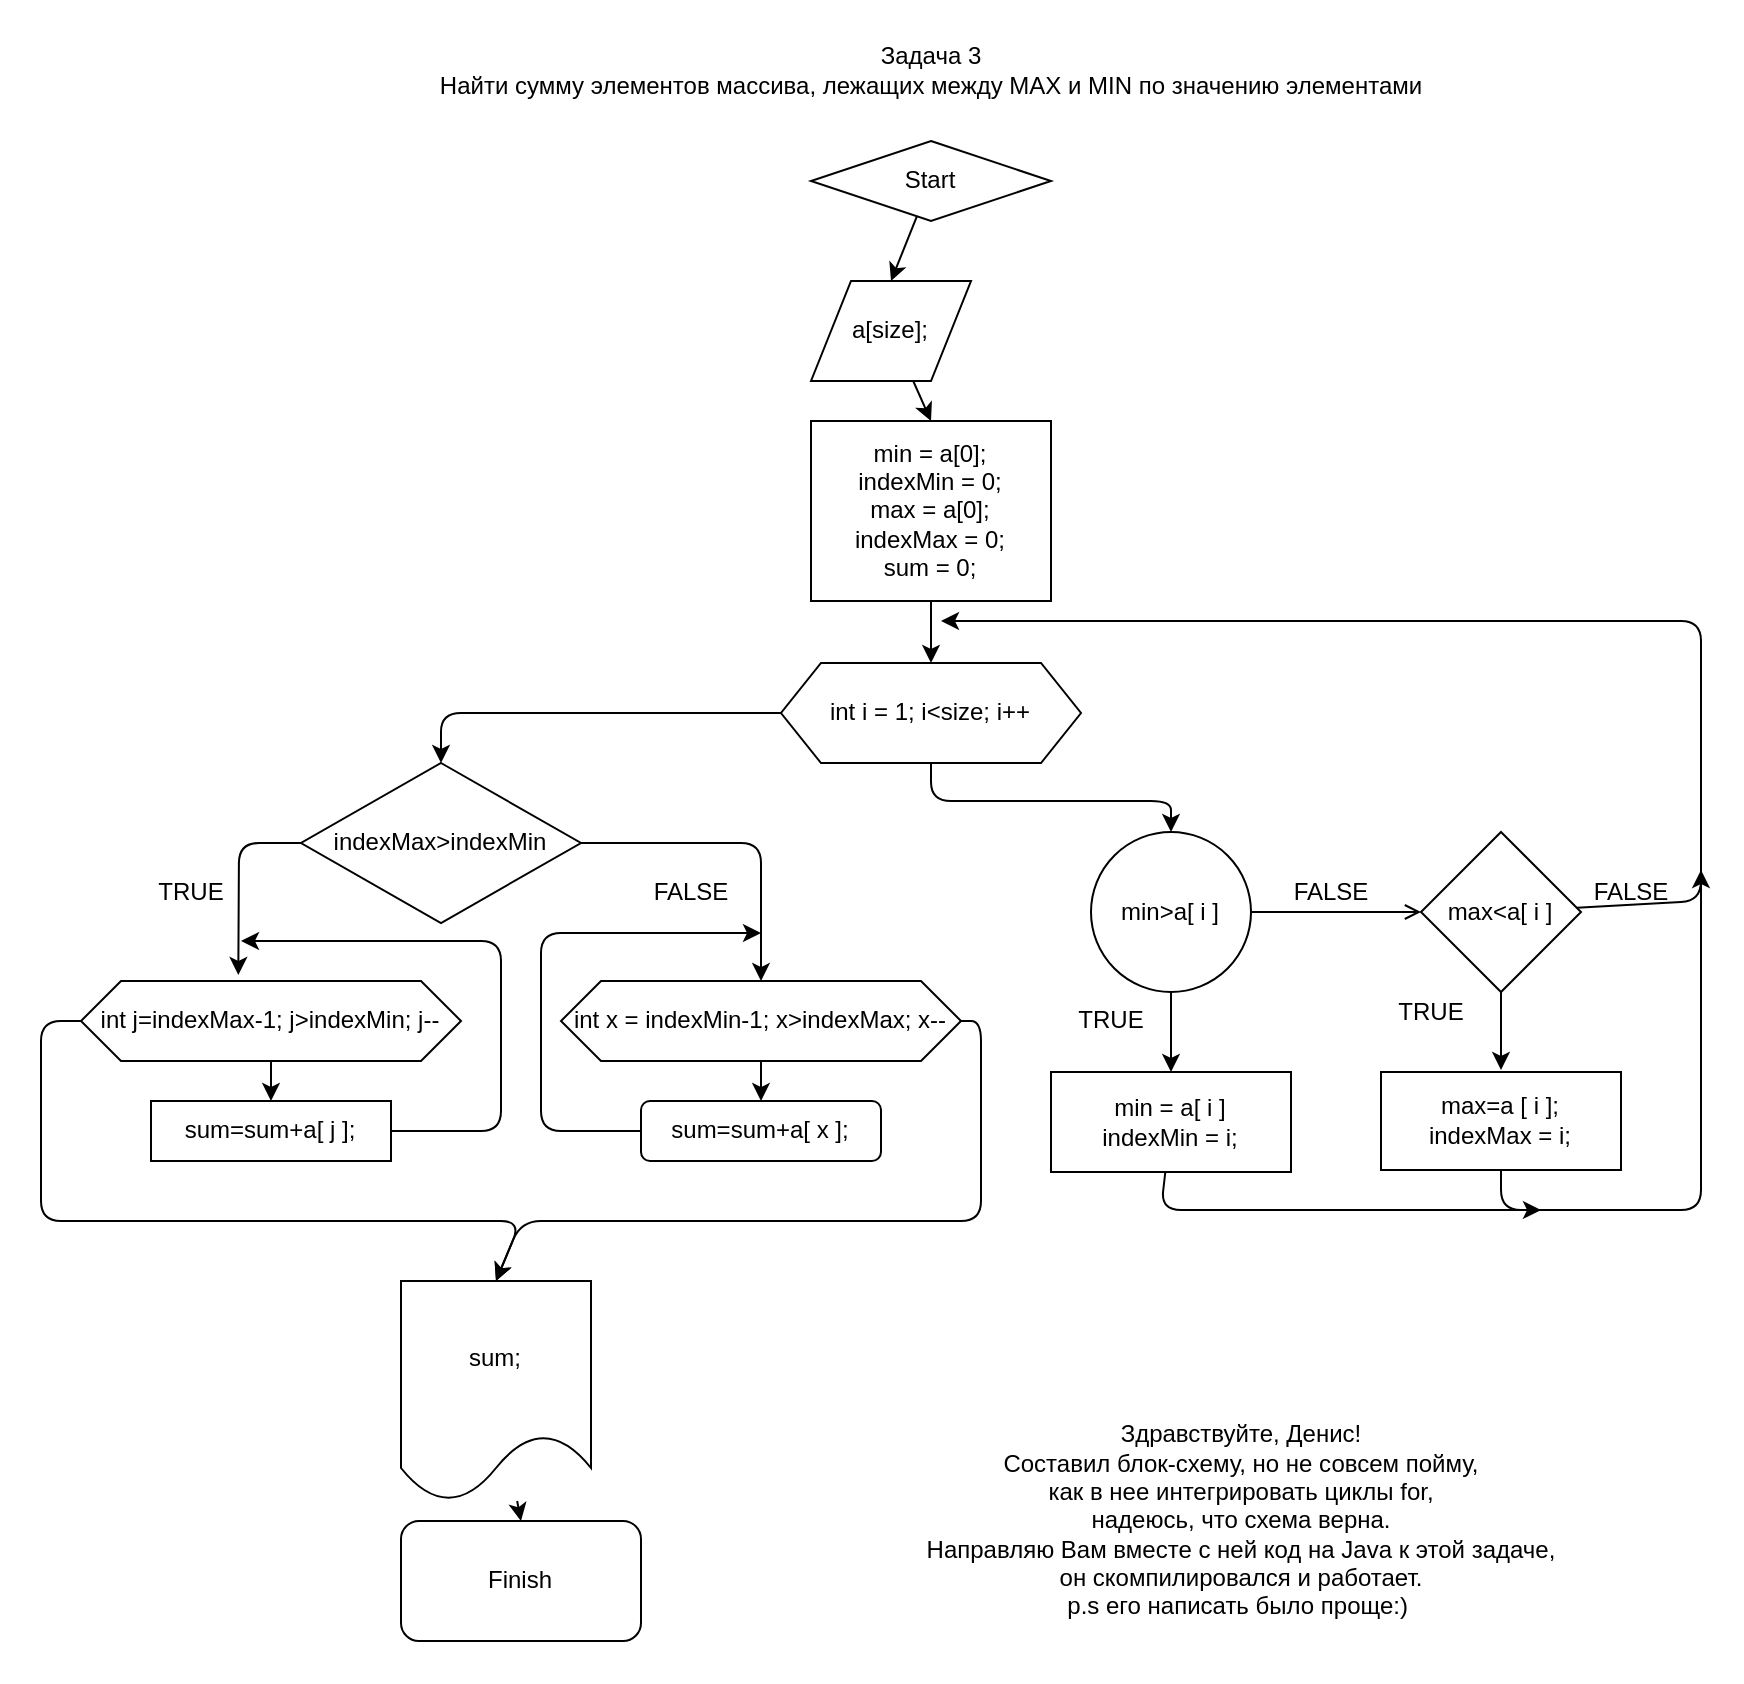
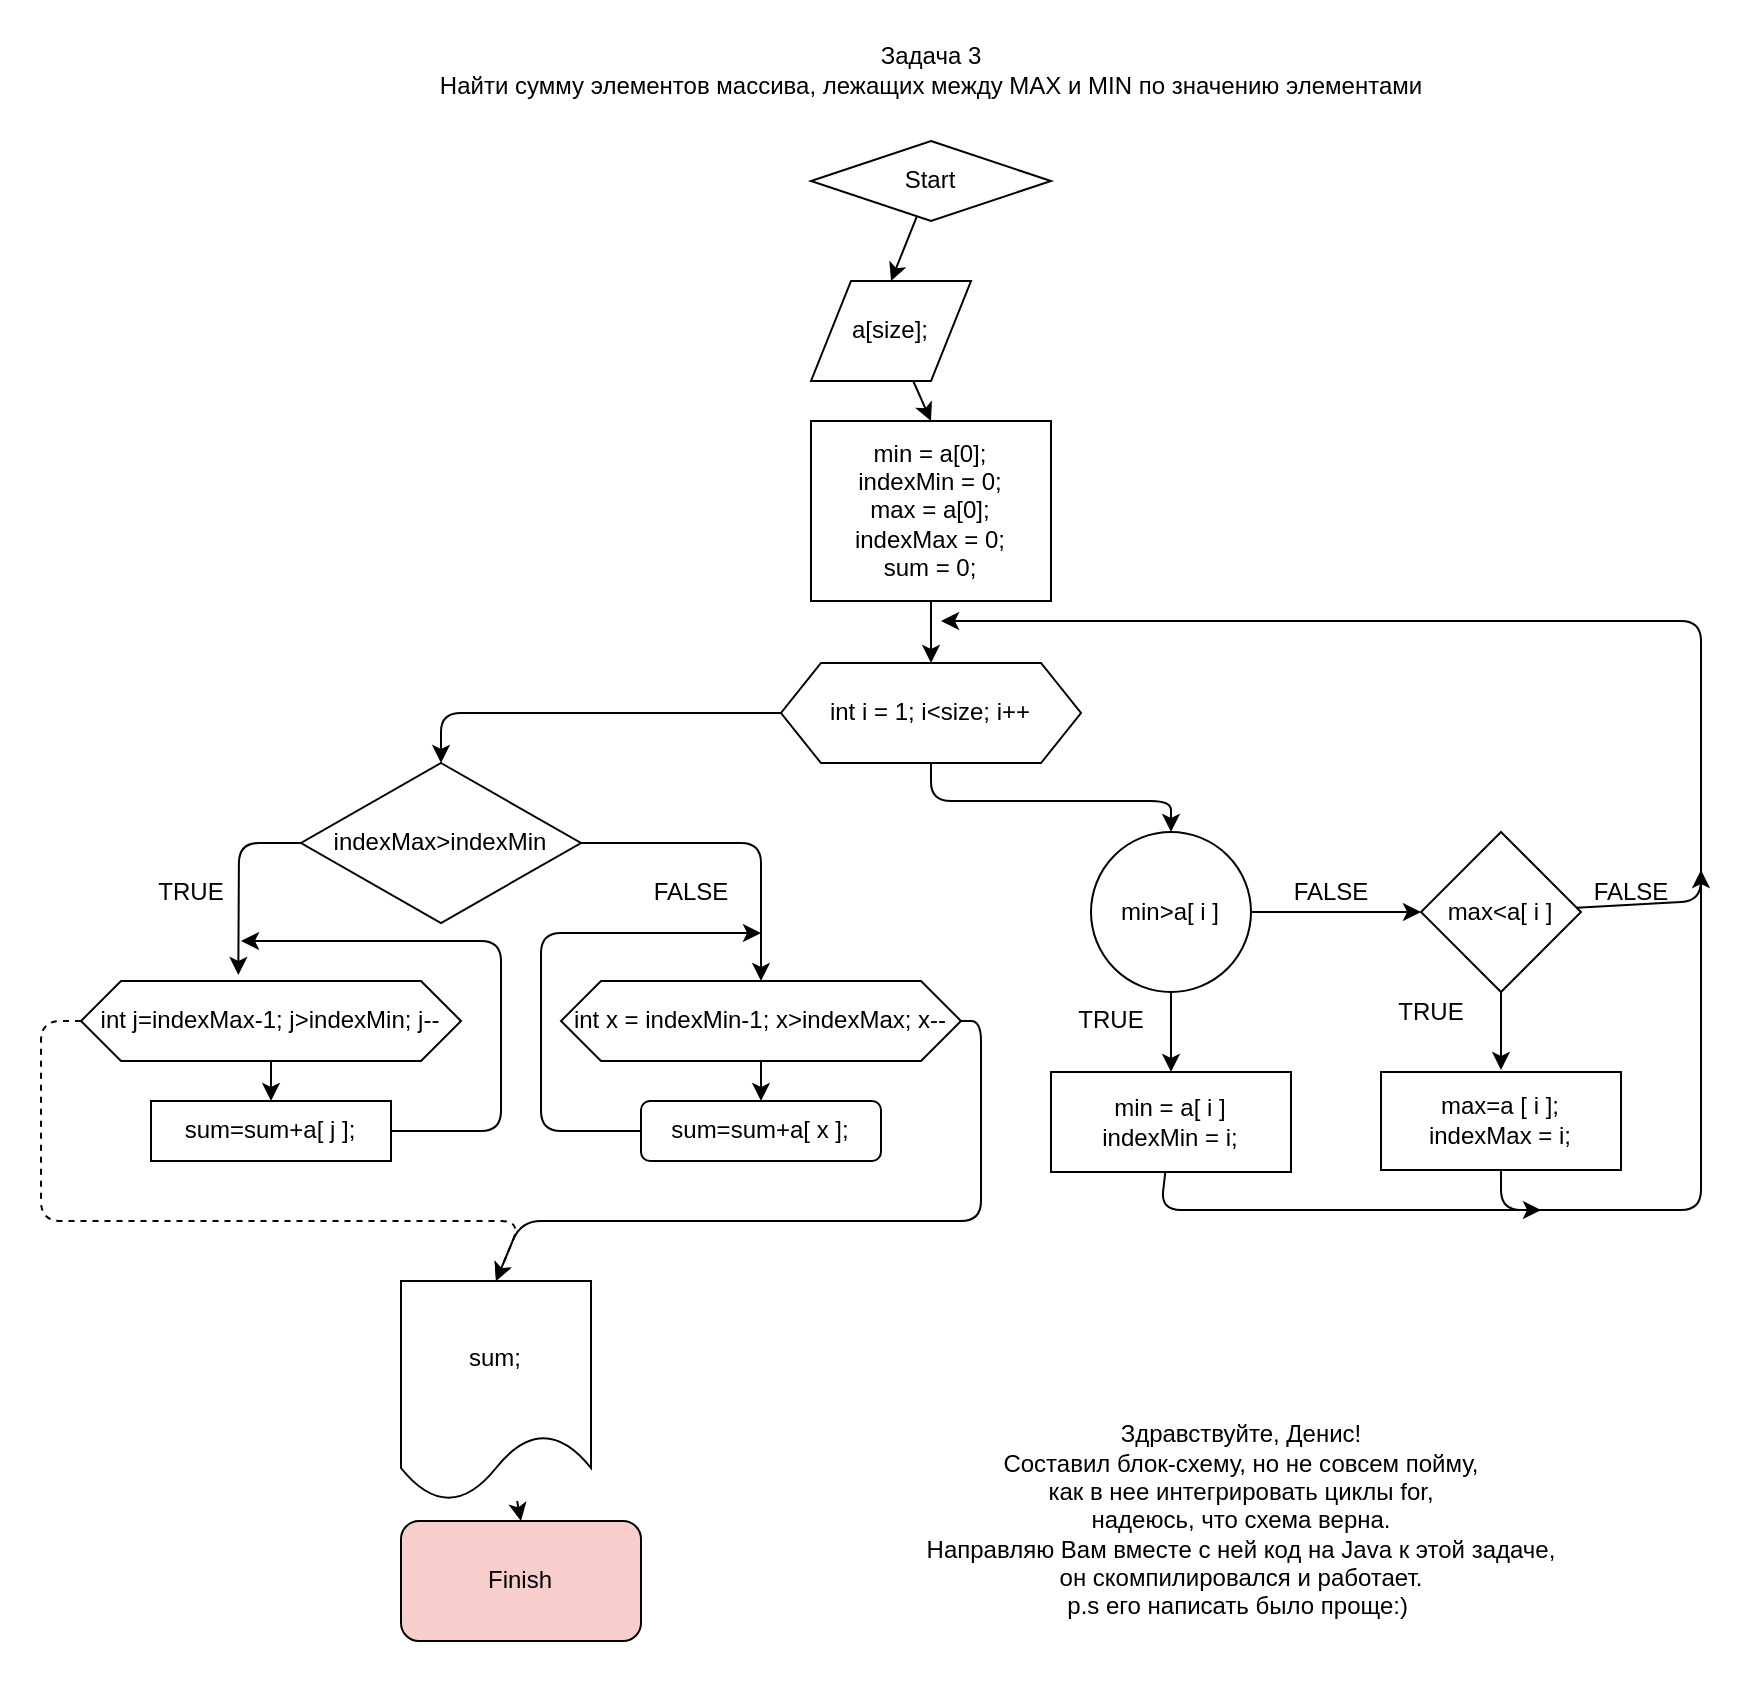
- <mxCell id="13" style="edgeStyle=none;html=1;entryX=0;entryY=0.5;entryDx=0;entryDy=0;endArrow=open;" parent="1" source="14" target="20" edge="1"><mxGeometry relative="1" as="geometry" /></mxCell>
+ <mxCell id="13" style="edgeStyle=none;html=1;entryX=0;entryY=0.5;entryDx=0;entryDy=0;" parent="1" source="14" target="20" edge="1"><mxGeometry relative="1" as="geometry" /></mxCell>
- <mxCell id="30" style="edgeStyle=none;html=1;entryX=0.5;entryY=0;entryDx=0;entryDy=0;" edge="1" parent="1" source="31" target="41"><mxGeometry relative="1" as="geometry"><Array as="points"><mxPoint x="20" y="510" /><mxPoint x="20" y="610" /><mxPoint x="260" y="610" /></Array></mxGeometry></mxCell>
+ <mxCell id="30" style="edgeStyle=none;html=1;entryX=0.5;entryY=0;entryDx=0;entryDy=0;dashed=1;" edge="1" parent="1" source="31" target="41"><mxGeometry relative="1" as="geometry"><Array as="points"><mxPoint x="20" y="510" /><mxPoint x="20" y="610" /><mxPoint x="260" y="610" /></Array></mxGeometry></mxCell>
- <mxCell id="42" value="Finish" style="rounded=1;whiteSpace=wrap;html=1;" parent="1" vertex="1"><mxGeometry x="200" y="760" width="120" height="60" as="geometry" /></mxCell>
+ <mxCell id="42" value="Finish" style="rounded=1;whiteSpace=wrap;html=1;fillColor=#f8cecc;" parent="1" vertex="1"><mxGeometry x="200" y="760" width="120" height="60" as="geometry" /></mxCell>
